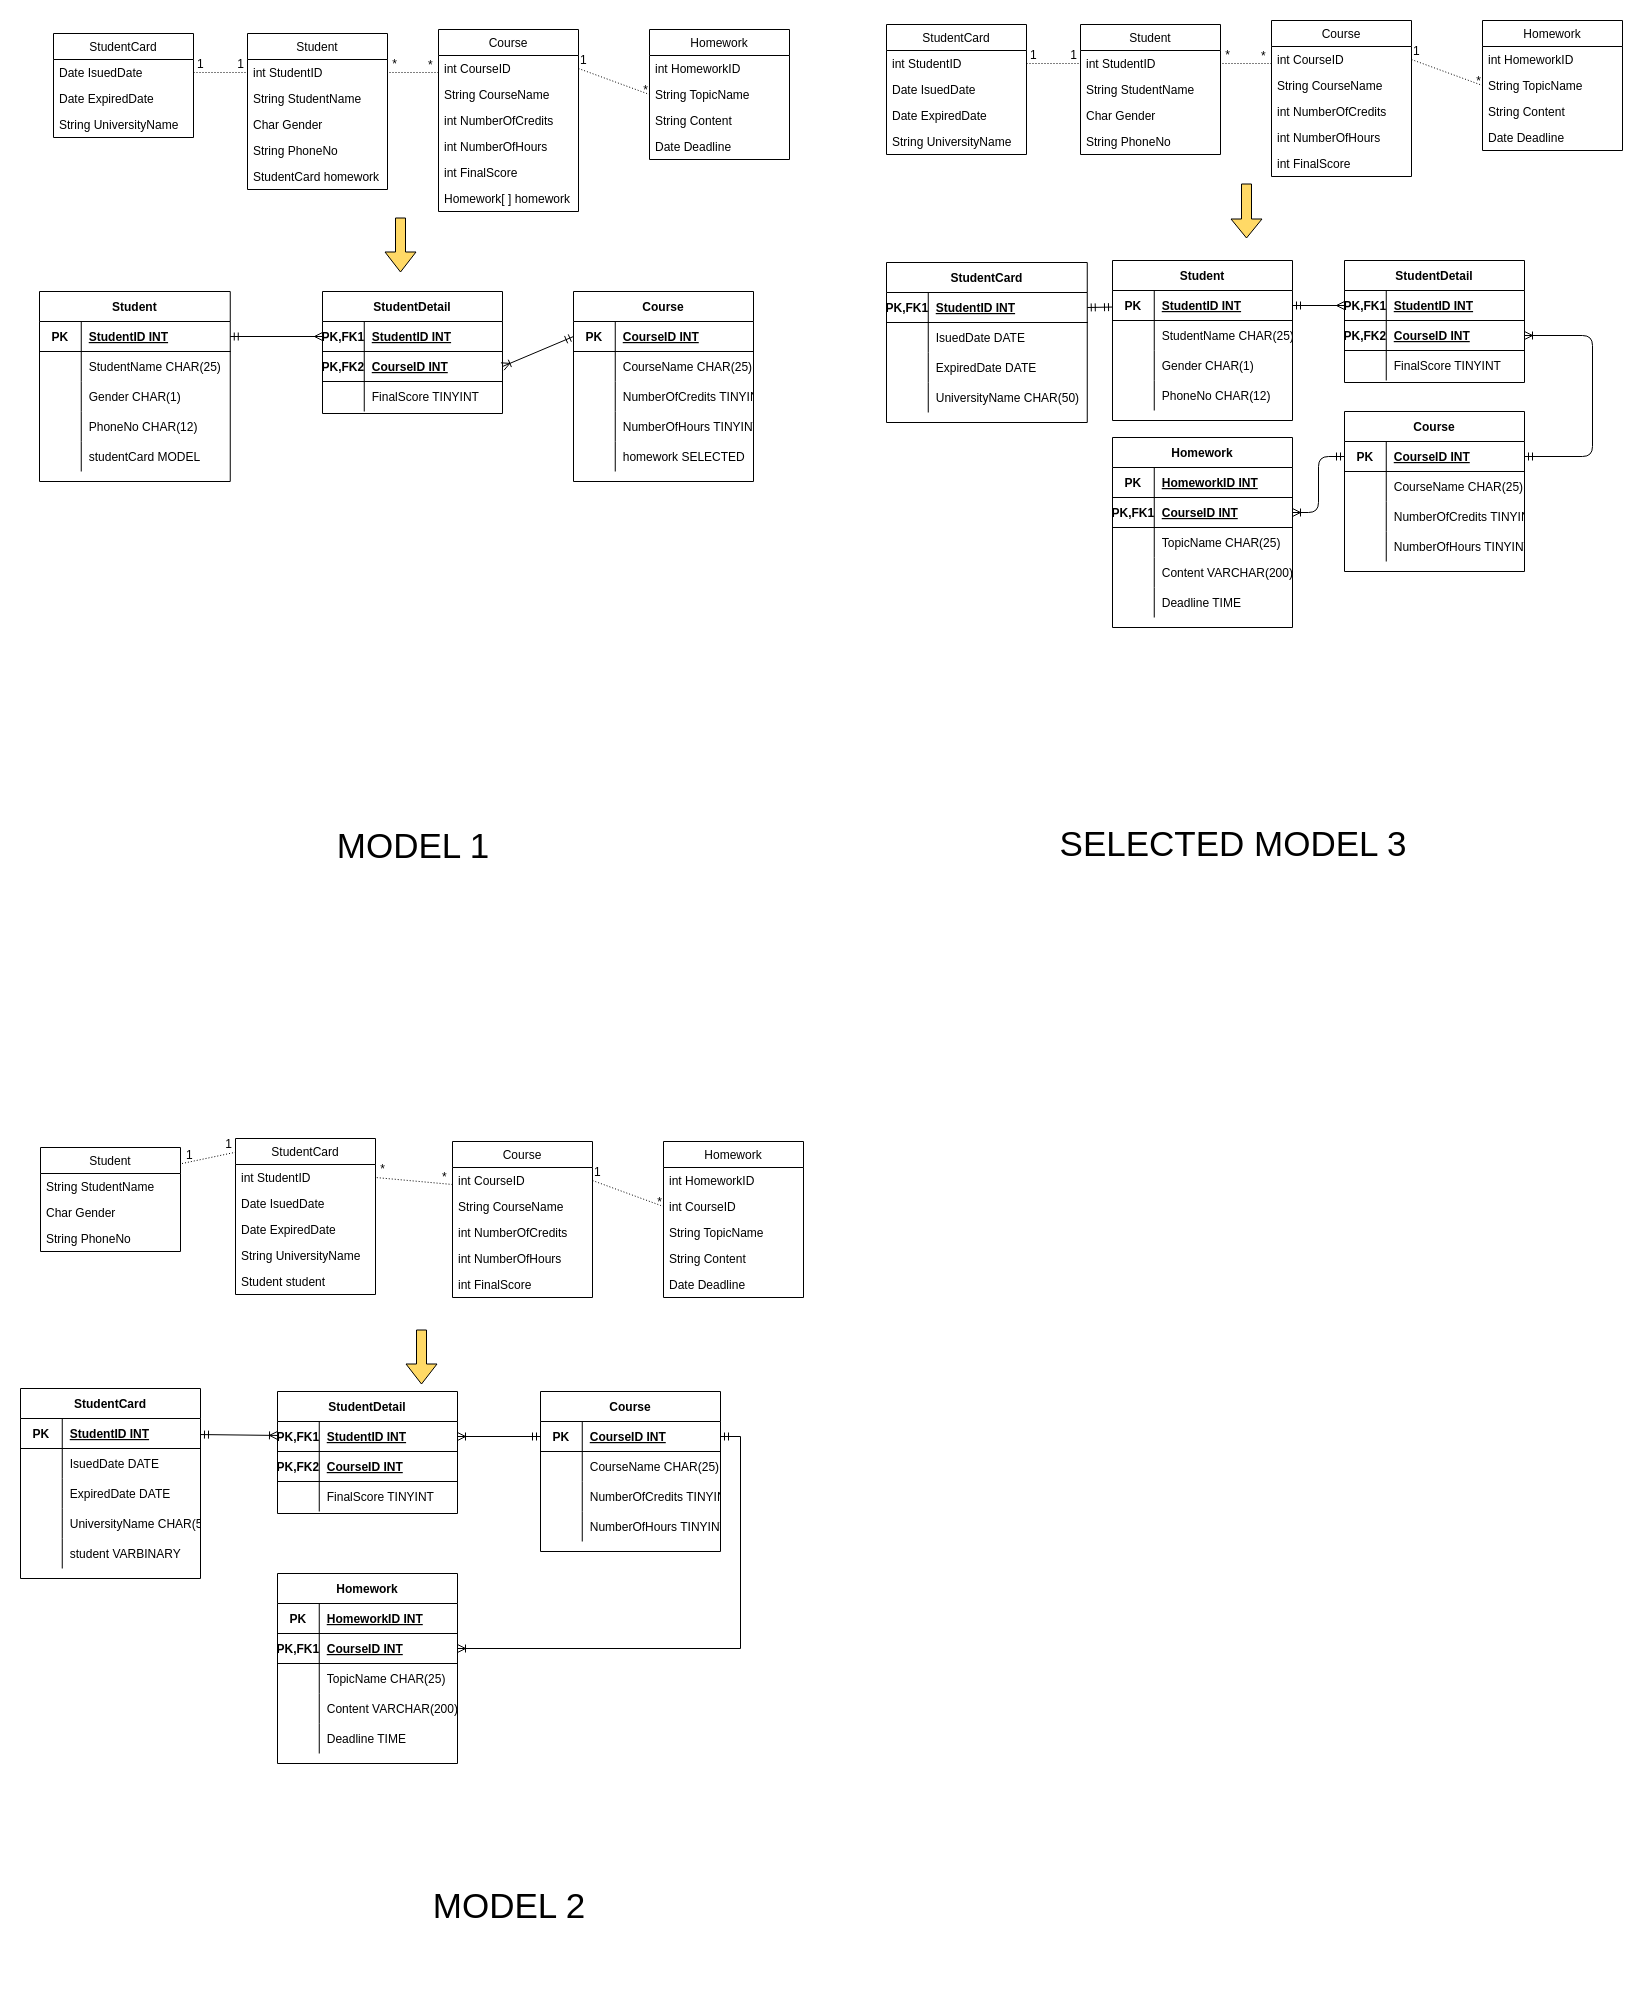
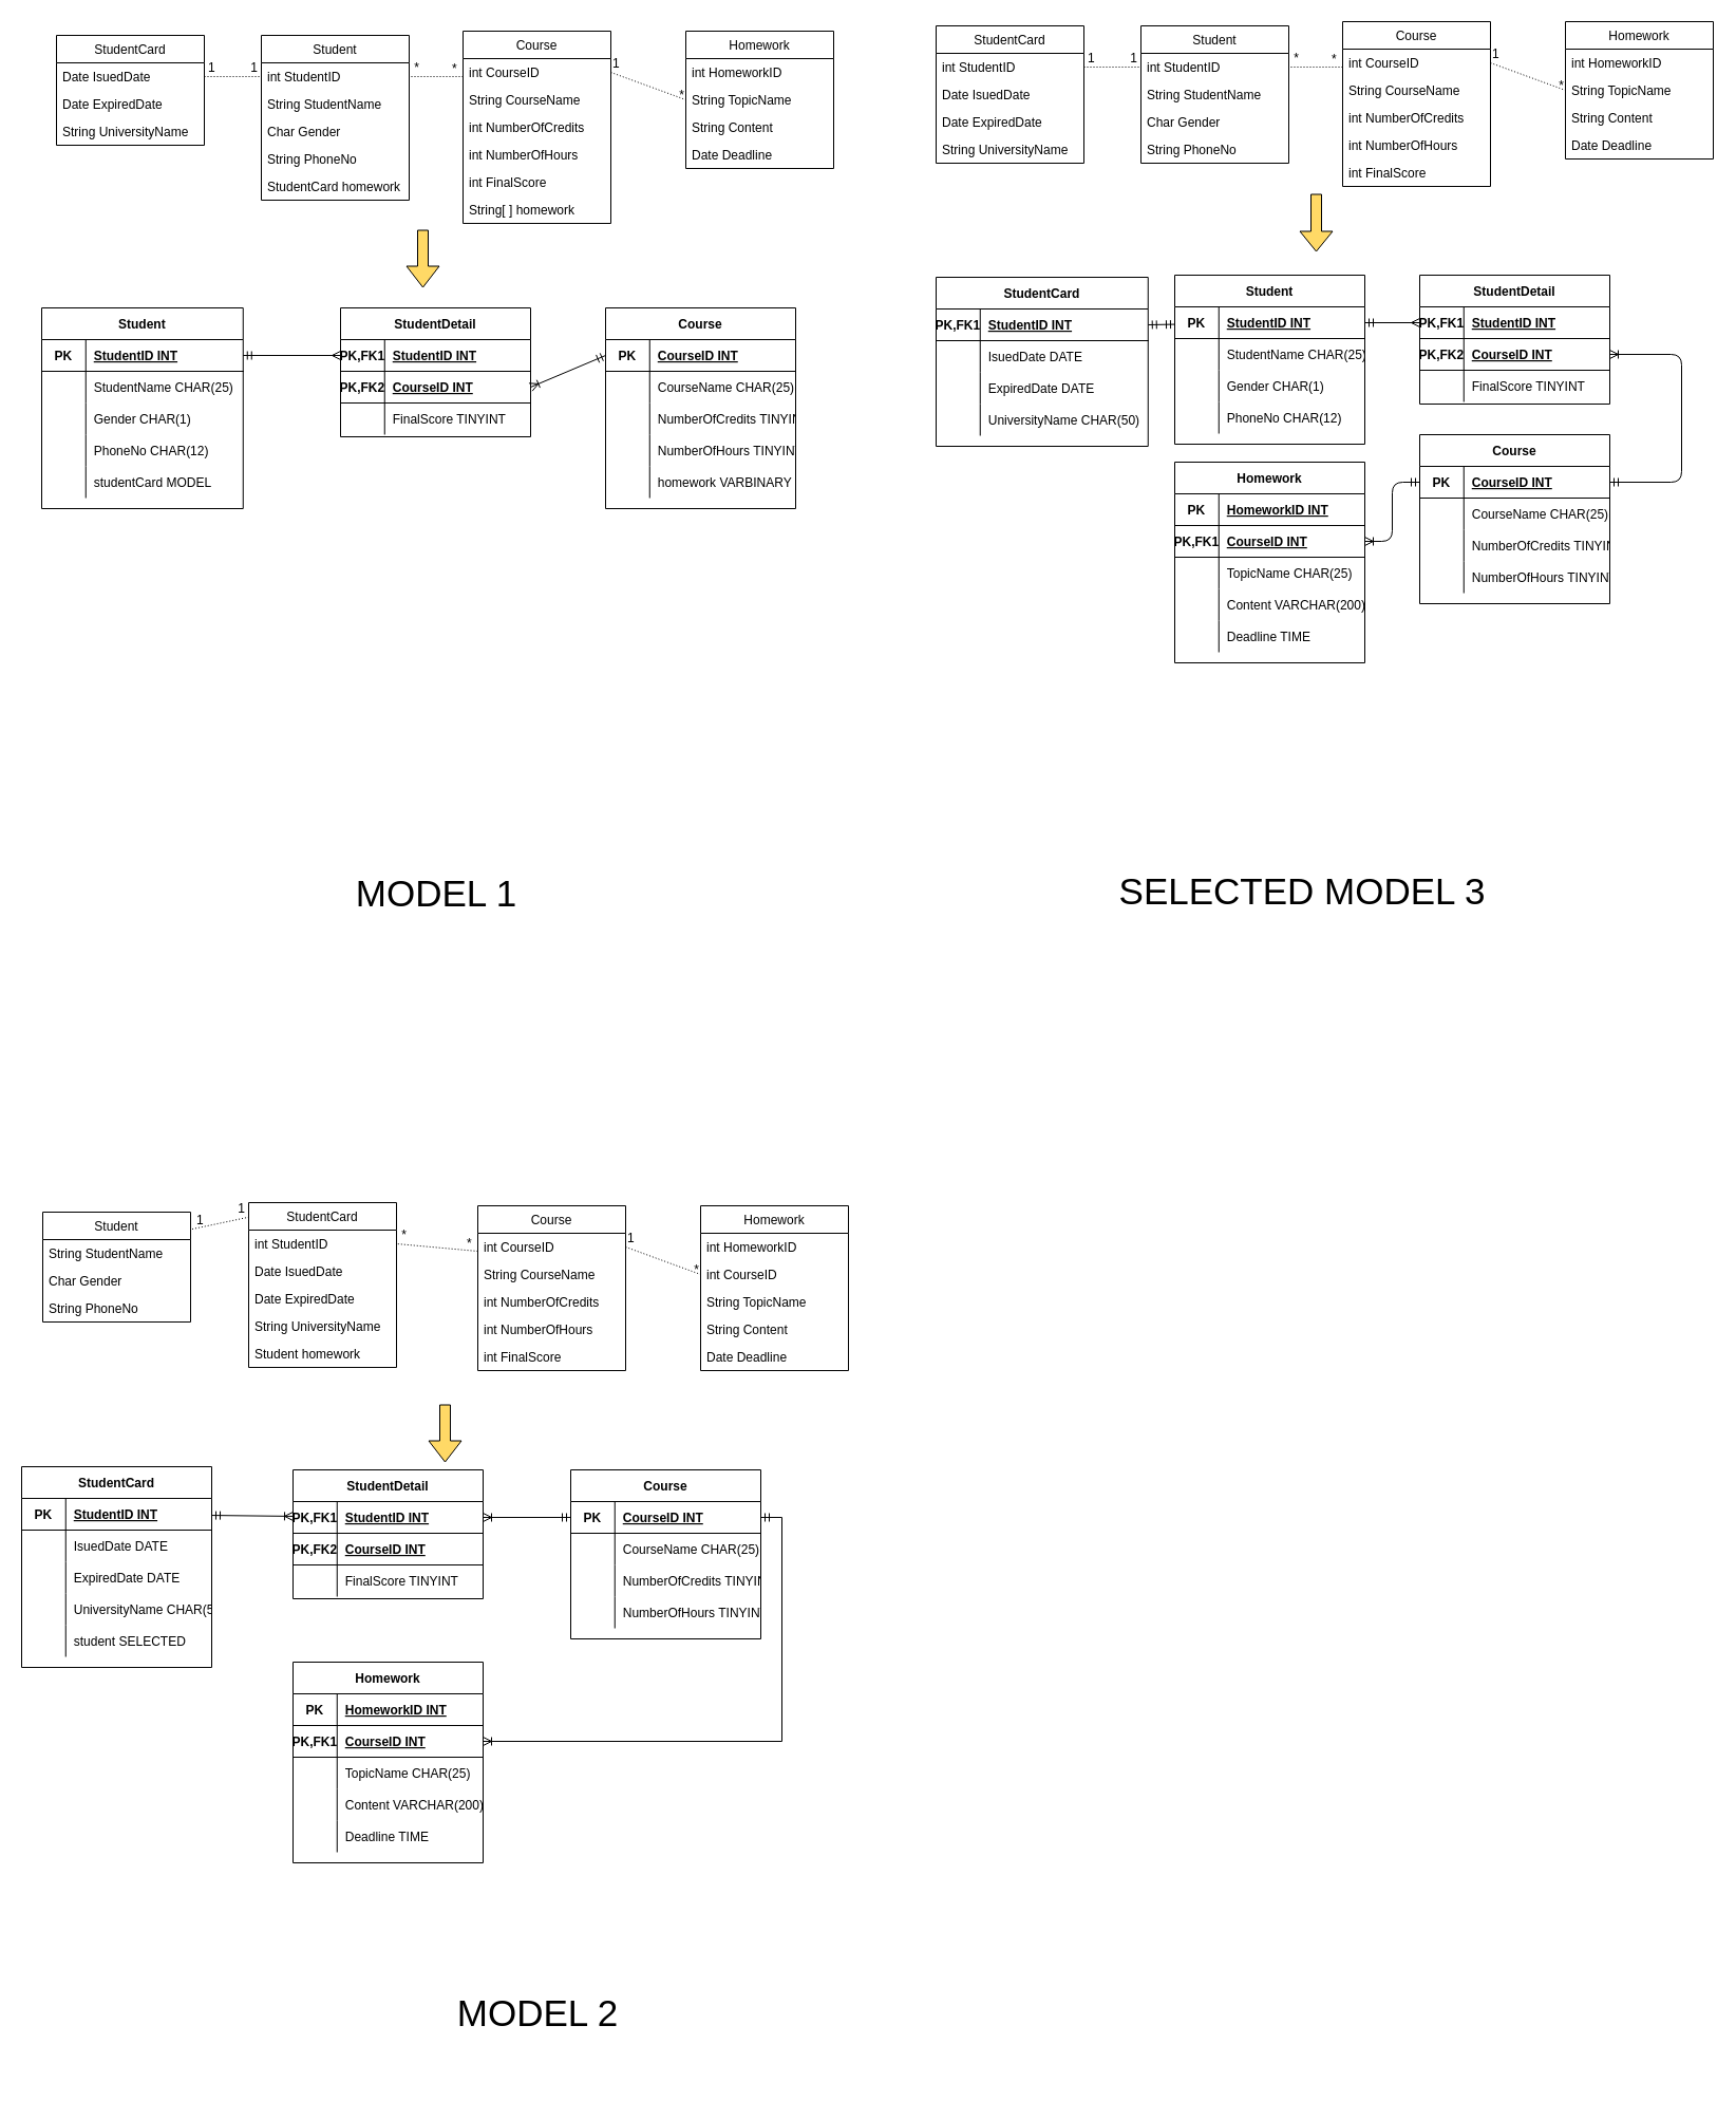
- <mxCell id="127" value="Homework[ ] homework" style="text;strokeColor=none;fillColor=none;align=left;verticalAlign=top;spacingLeft=4;spacingRight=4;overflow=hidden;rotatable=0;points=[[0,0.5],[1,0.5]];portConstraint=eastwest;" parent="121" vertex="1"><mxGeometry y="156" width="140" height="26" as="geometry" /></mxCell>
+ <mxCell id="127" value="String[ ] homework" style="text;strokeColor=none;fillColor=none;align=left;verticalAlign=top;spacingLeft=4;spacingRight=4;overflow=hidden;rotatable=0;points=[[0,0.5],[1,0.5]];portConstraint=eastwest;" parent="121" vertex="1"><mxGeometry y="156" width="140" height="26" as="geometry" /></mxCell>
- <mxCell id="177" value="homework SELECTED" style="shape=partialRectangle;connectable=0;fillColor=none;top=0;left=0;bottom=0;right=0;align=left;spacingLeft=6;overflow=hidden;" parent="175" vertex="1"><mxGeometry x="41.75" width="138.25" height="30" as="geometry" /></mxCell>
+ <mxCell id="177" value="homework VARBINARY" style="shape=partialRectangle;connectable=0;fillColor=none;top=0;left=0;bottom=0;right=0;align=left;spacingLeft=6;overflow=hidden;" parent="175" vertex="1"><mxGeometry x="41.75" width="138.25" height="30" as="geometry" /></mxCell>
- <mxCell id="204" value="Student student" style="text;strokeColor=none;fillColor=none;align=left;verticalAlign=top;spacingLeft=4;spacingRight=4;overflow=hidden;rotatable=0;points=[[0,0.5],[1,0.5]];portConstraint=eastwest;" parent="199" vertex="1"><mxGeometry y="130" width="140" height="26" as="geometry" /></mxCell>
+ <mxCell id="204" value="Student homework" style="text;strokeColor=none;fillColor=none;align=left;verticalAlign=top;spacingLeft=4;spacingRight=4;overflow=hidden;rotatable=0;points=[[0,0.5],[1,0.5]];portConstraint=eastwest;" parent="199" vertex="1"><mxGeometry y="130" width="140" height="26" as="geometry" /></mxCell>
- <mxCell id="225" value="student VARBINARY" style="shape=partialRectangle;connectable=0;fillColor=none;top=0;left=0;bottom=0;right=0;align=left;spacingLeft=6;overflow=hidden;" parent="223" vertex="1"><mxGeometry x="41.75" width="138.25" height="30" as="geometry" /></mxCell>
+ <mxCell id="225" value="student SELECTED" style="shape=partialRectangle;connectable=0;fillColor=none;top=0;left=0;bottom=0;right=0;align=left;spacingLeft=6;overflow=hidden;" parent="223" vertex="1"><mxGeometry x="41.75" width="138.25" height="30" as="geometry" /></mxCell>
